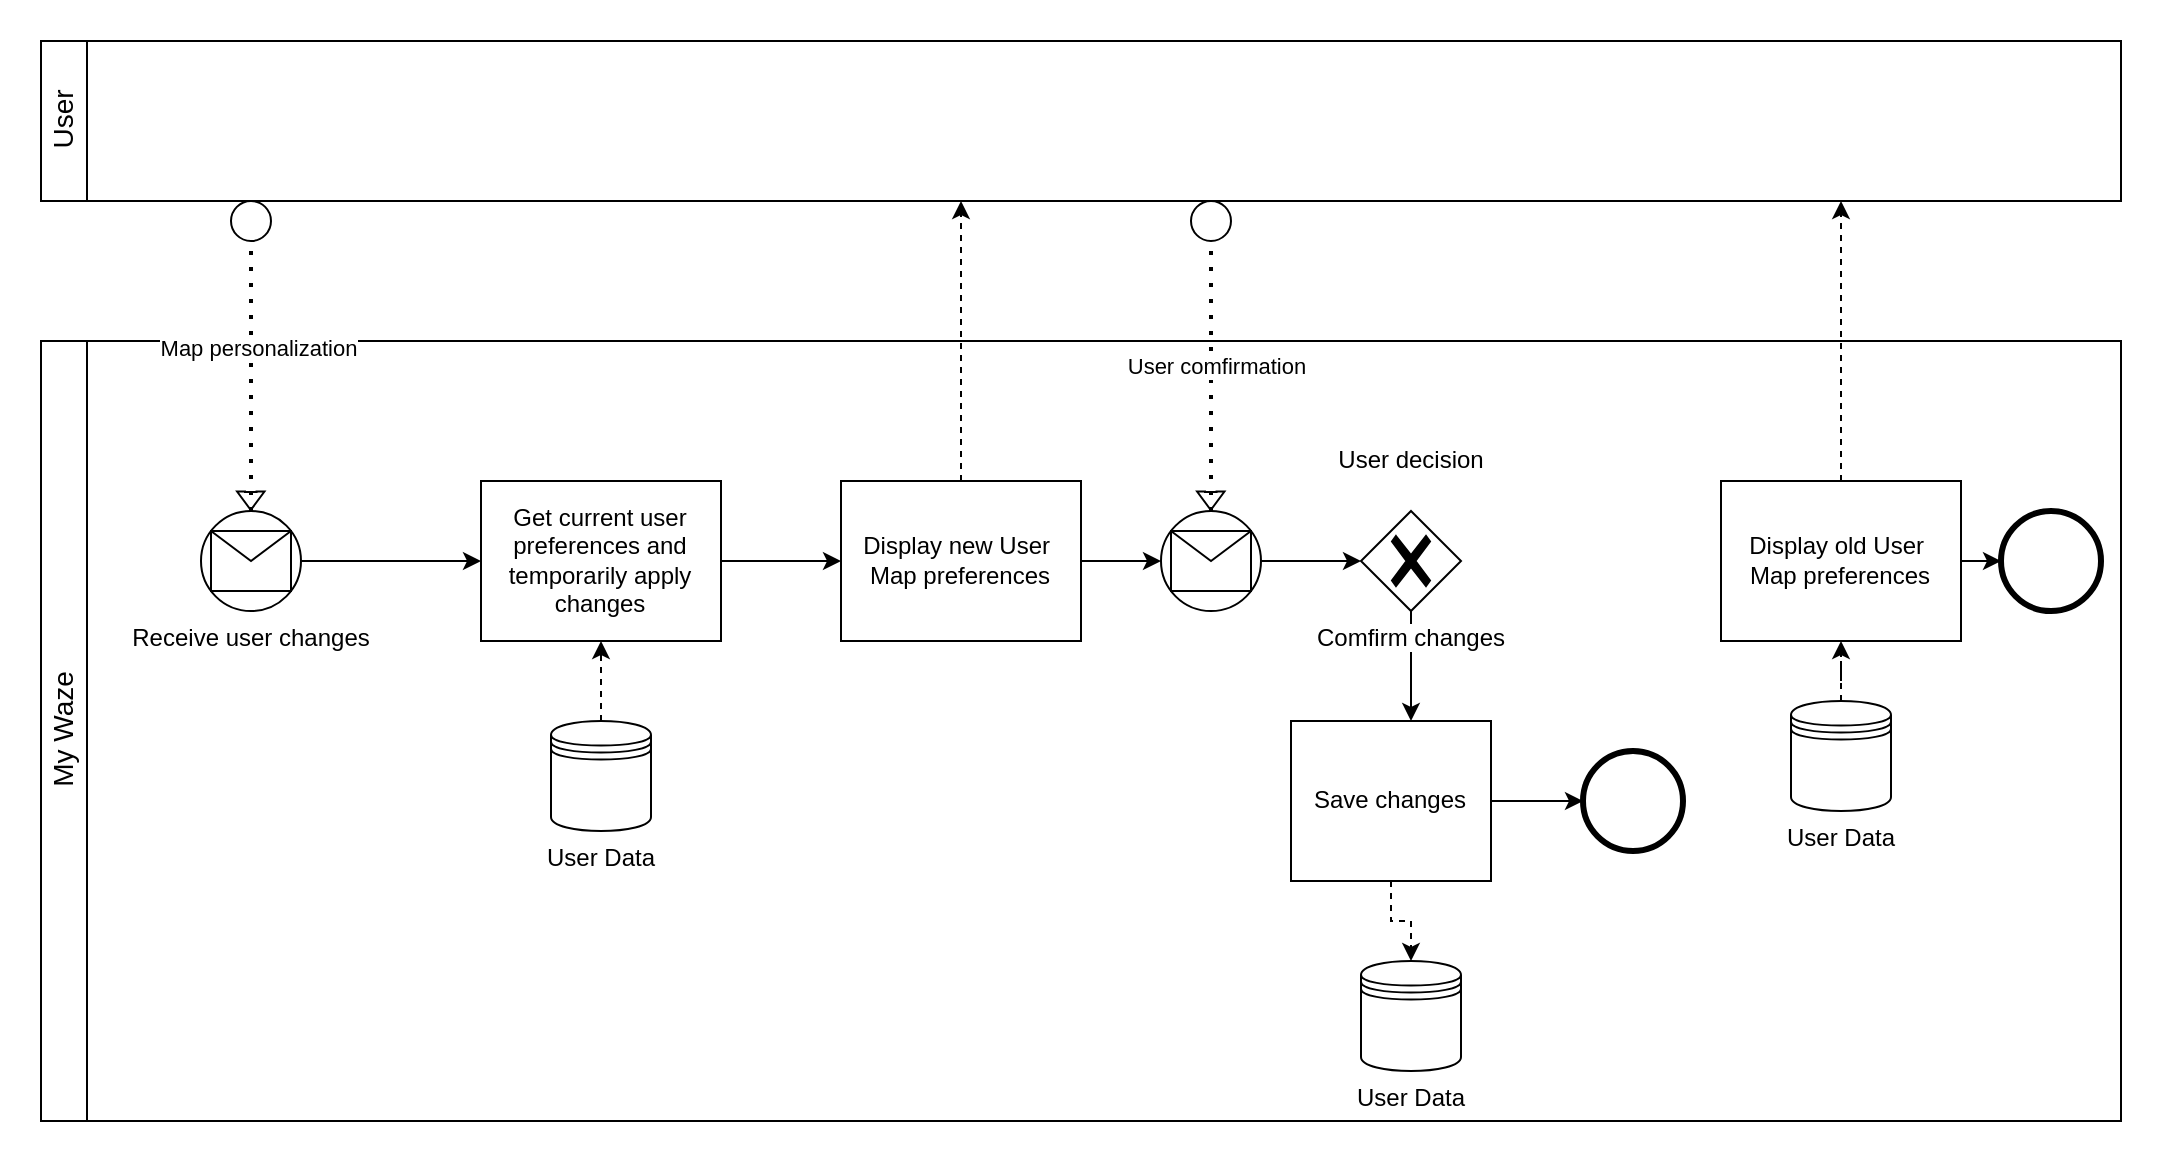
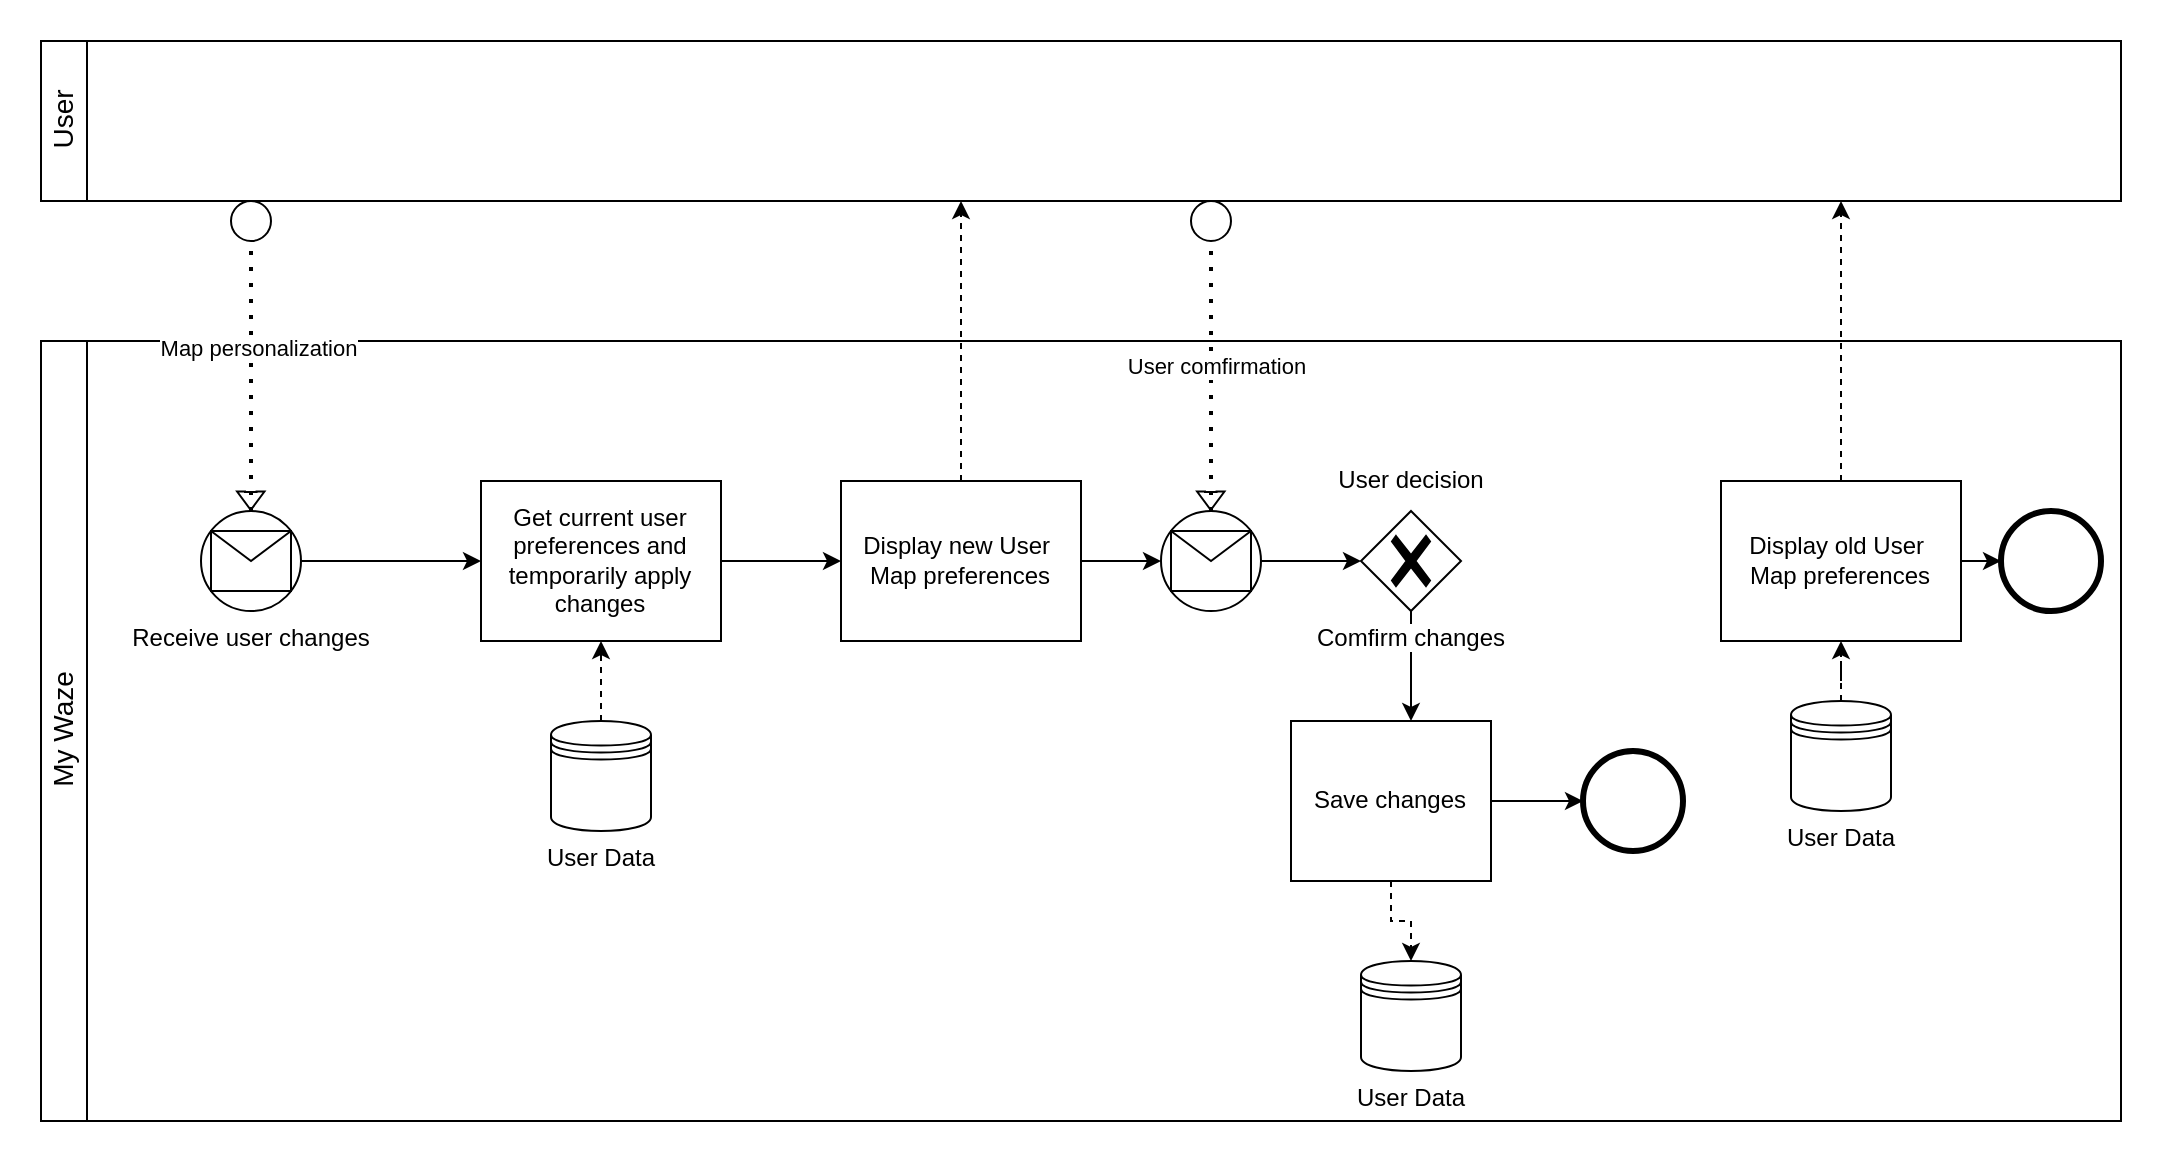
- <mxCell id="25" value="User decision" style="text;html=1;align=center;verticalAlign=middle;resizable=0;points=[];autosize=1;strokeColor=none;fillColor=none;" vertex="1" parent="3"><mxGeometry x="635" y="45" width="100" height="30" as="geometry" /></mxCell>
+ <mxCell id="25" value="User decision" style="text;html=1;align=center;verticalAlign=middle;resizable=0;points=[];autosize=1;strokeColor=none;fillColor=none;" vertex="1" parent="3"><mxGeometry x="635" y="55" width="100" height="30" as="geometry" /></mxCell>
